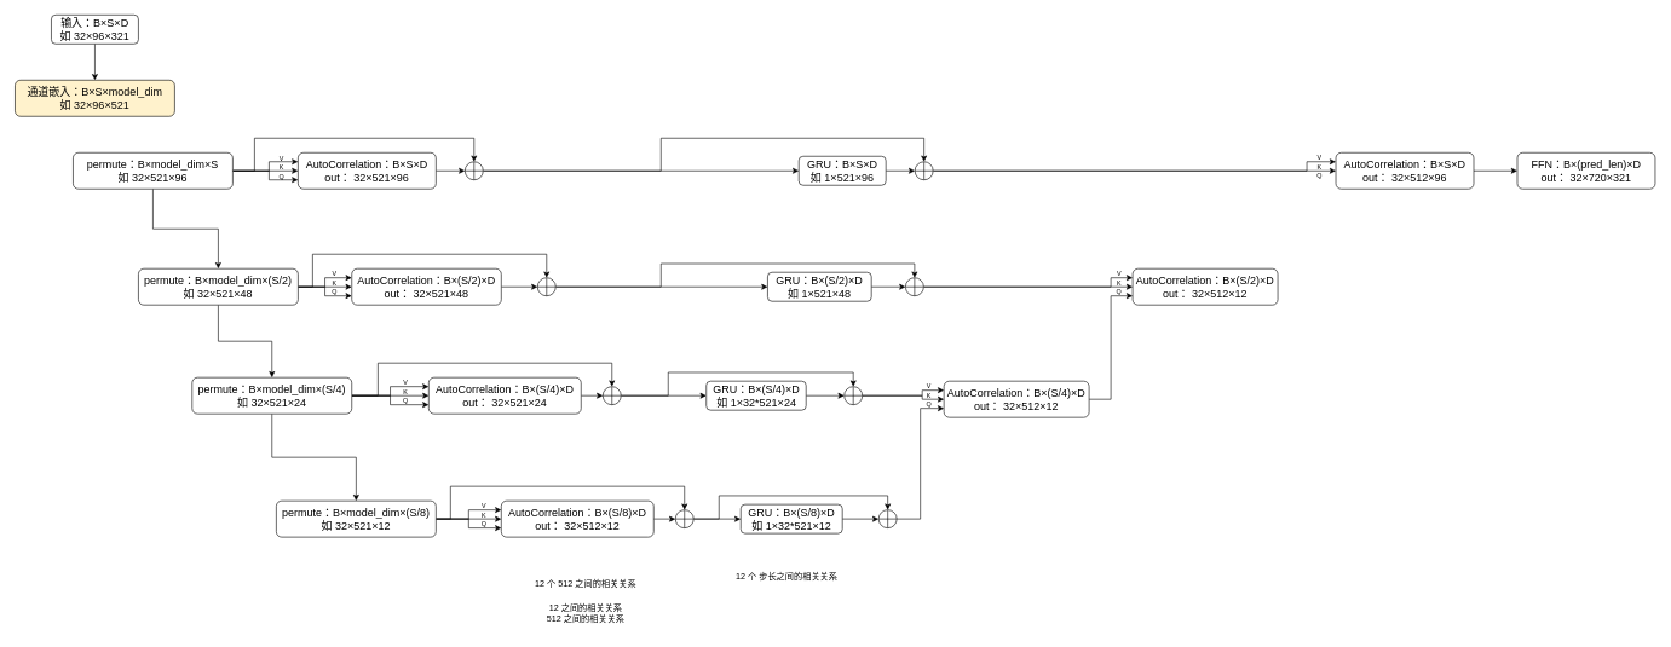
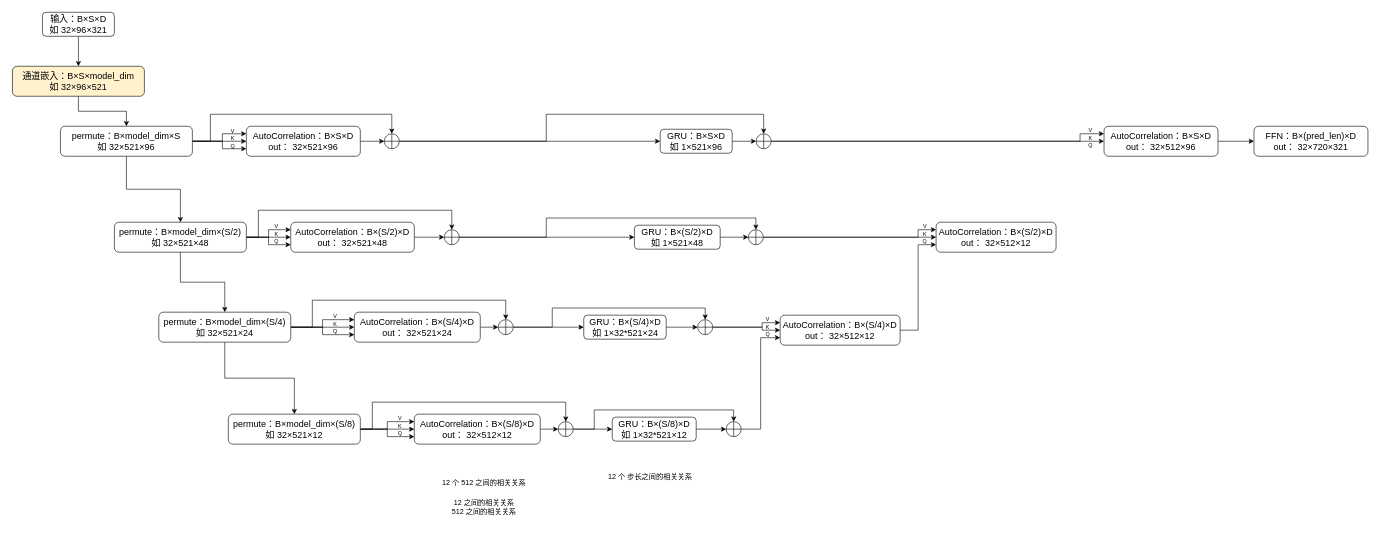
+ <mxCell id="4" style="edgeStyle=orthogonalEdgeStyle;rounded=0;orthogonalLoop=1;jettySize=auto;html=1;exitX=0.5;exitY=1;exitDx=0;exitDy=0;entryX=0.5;entryY=0;entryDx=0;entryDy=0;fontFamily=Helvetica;fontSize=12;fontColor=default;" edge="1" parent="1" source="5" target="11"><mxGeometry relative="1" as="geometry" /></mxCell>
